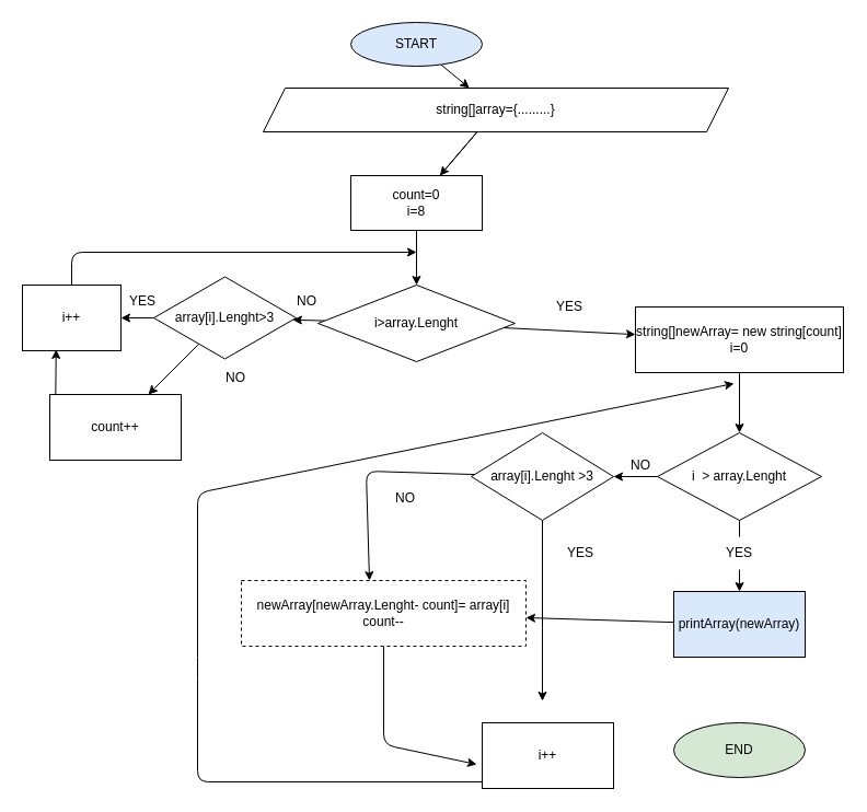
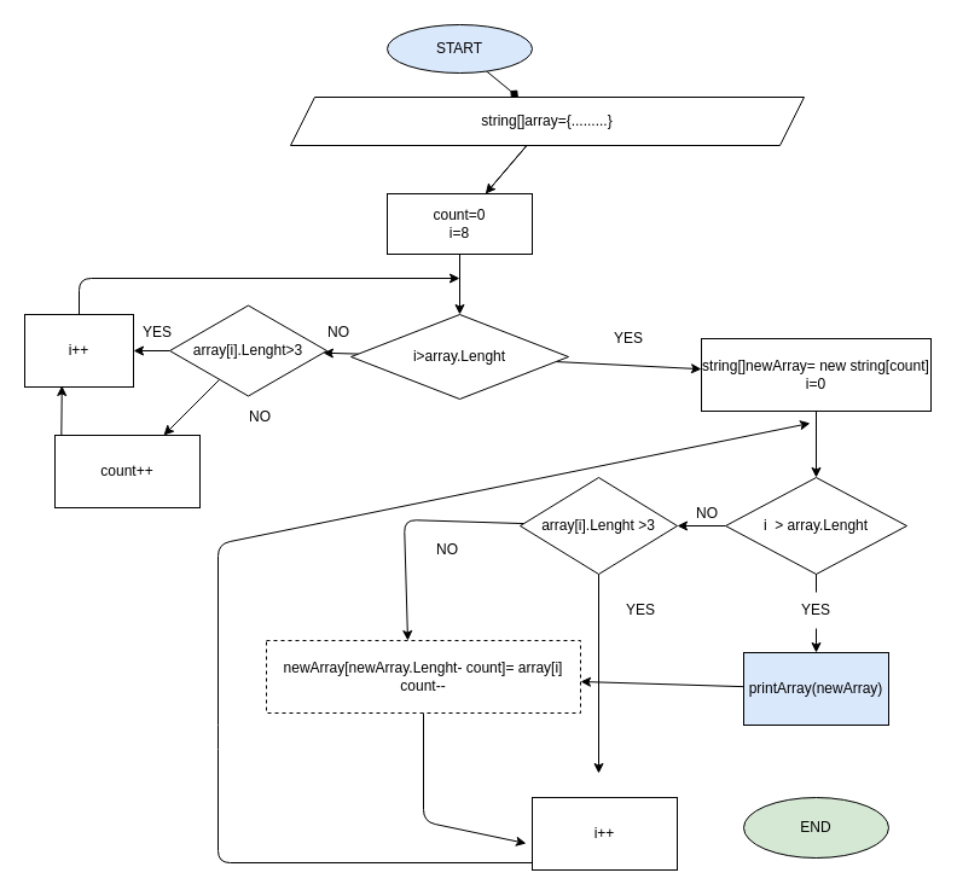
- <mxCell id="2" value="" style="edgeStyle=none;html=1;" edge="1" parent="1" source="3" target="6"><mxGeometry relative="1" as="geometry" /></mxCell>
+ <mxCell id="2" value="" style="edgeStyle=none;html=1;endArrow=diamond;" edge="1" parent="1" source="3" target="6"><mxGeometry relative="1" as="geometry" /></mxCell>
